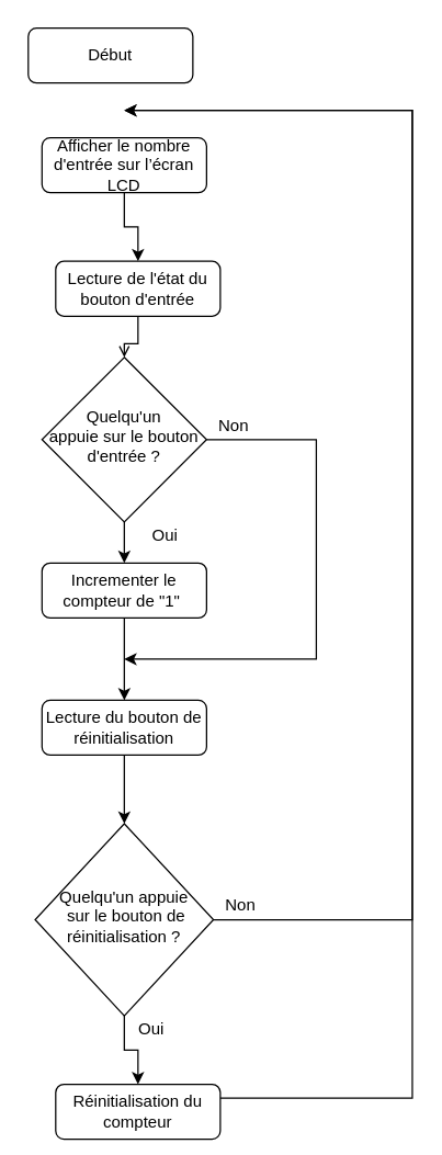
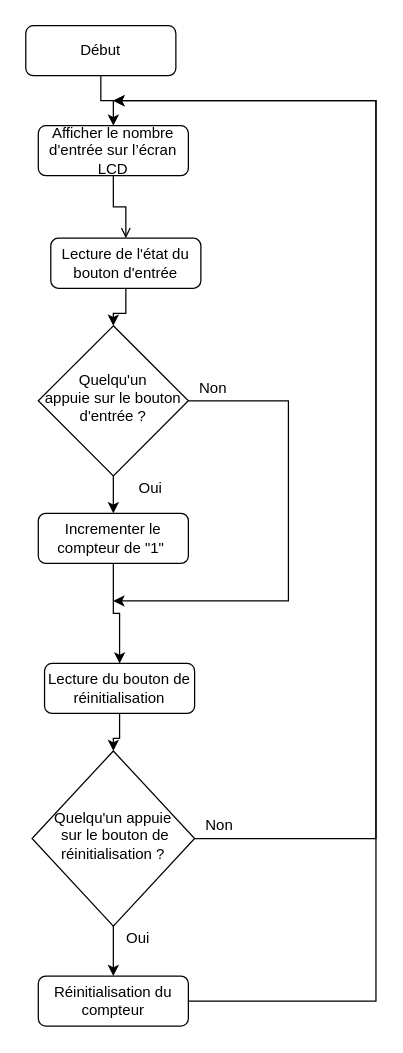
+ <mxCell id="2" style="edgeStyle=orthogonalEdgeStyle;rounded=0;orthogonalLoop=1;jettySize=auto;html=1;" edge="1" parent="1" source="3" target="14"><mxGeometry relative="1" as="geometry" /></mxCell>
- <mxCell id="13" style="edgeStyle=orthogonalEdgeStyle;rounded=0;orthogonalLoop=1;jettySize=auto;html=1;entryX=0.5;entryY=0;entryDx=0;entryDy=0;" edge="1" parent="1" source="14" target="8"><mxGeometry relative="1" as="geometry" /></mxCell>
+ <mxCell id="13" style="edgeStyle=orthogonalEdgeStyle;rounded=0;orthogonalLoop=1;jettySize=auto;html=1;entryX=0.5;entryY=0;entryDx=0;entryDy=0;endArrow=open;" edge="1" parent="1" source="14" target="8"><mxGeometry relative="1" as="geometry" /></mxCell>
- <mxCell id="7" style="edgeStyle=orthogonalEdgeStyle;rounded=0;orthogonalLoop=1;jettySize=auto;html=1;entryX=0.5;entryY=0;entryDx=0;entryDy=0;endArrow=open;" edge="1" parent="1" source="8" target="6"><mxGeometry relative="1" as="geometry" /></mxCell>
+ <mxCell id="7" style="edgeStyle=orthogonalEdgeStyle;rounded=0;orthogonalLoop=1;jettySize=auto;html=1;entryX=0.5;entryY=0;entryDx=0;entryDy=0;" edge="1" parent="1" source="8" target="6"><mxGeometry relative="1" as="geometry" /></mxCell>
- <mxCell id="12" value="Lecture du bouton de réinitialisation" style="rounded=1;whiteSpace=wrap;html=1;fontSize=12;glass=0;strokeWidth=1;shadow=0;" parent="1" vertex="1"><mxGeometry x="30" y="510" width="120" height="40" as="geometry" /></mxCell>
+ <mxCell id="12" value="Lecture du bouton de réinitialisation" style="rounded=1;whiteSpace=wrap;html=1;fontSize=12;glass=0;strokeWidth=1;shadow=0;" parent="1" vertex="1"><mxGeometry x="35" y="530" width="120" height="40" as="geometry" /></mxCell>
- <mxCell id="19" value="Réinitialisation du compteur" style="rounded=1;whiteSpace=wrap;html=1;fontSize=12;glass=0;strokeWidth=1;shadow=0;" vertex="1" parent="1"><mxGeometry x="40" y="790" width="120" height="40" as="geometry" /></mxCell>
+ <mxCell id="19" value="Réinitialisation du compteur" style="rounded=1;whiteSpace=wrap;html=1;fontSize=12;glass=0;strokeWidth=1;shadow=0;" vertex="1" parent="1"><mxGeometry x="30" y="780" width="120" height="40" as="geometry" /></mxCell>
